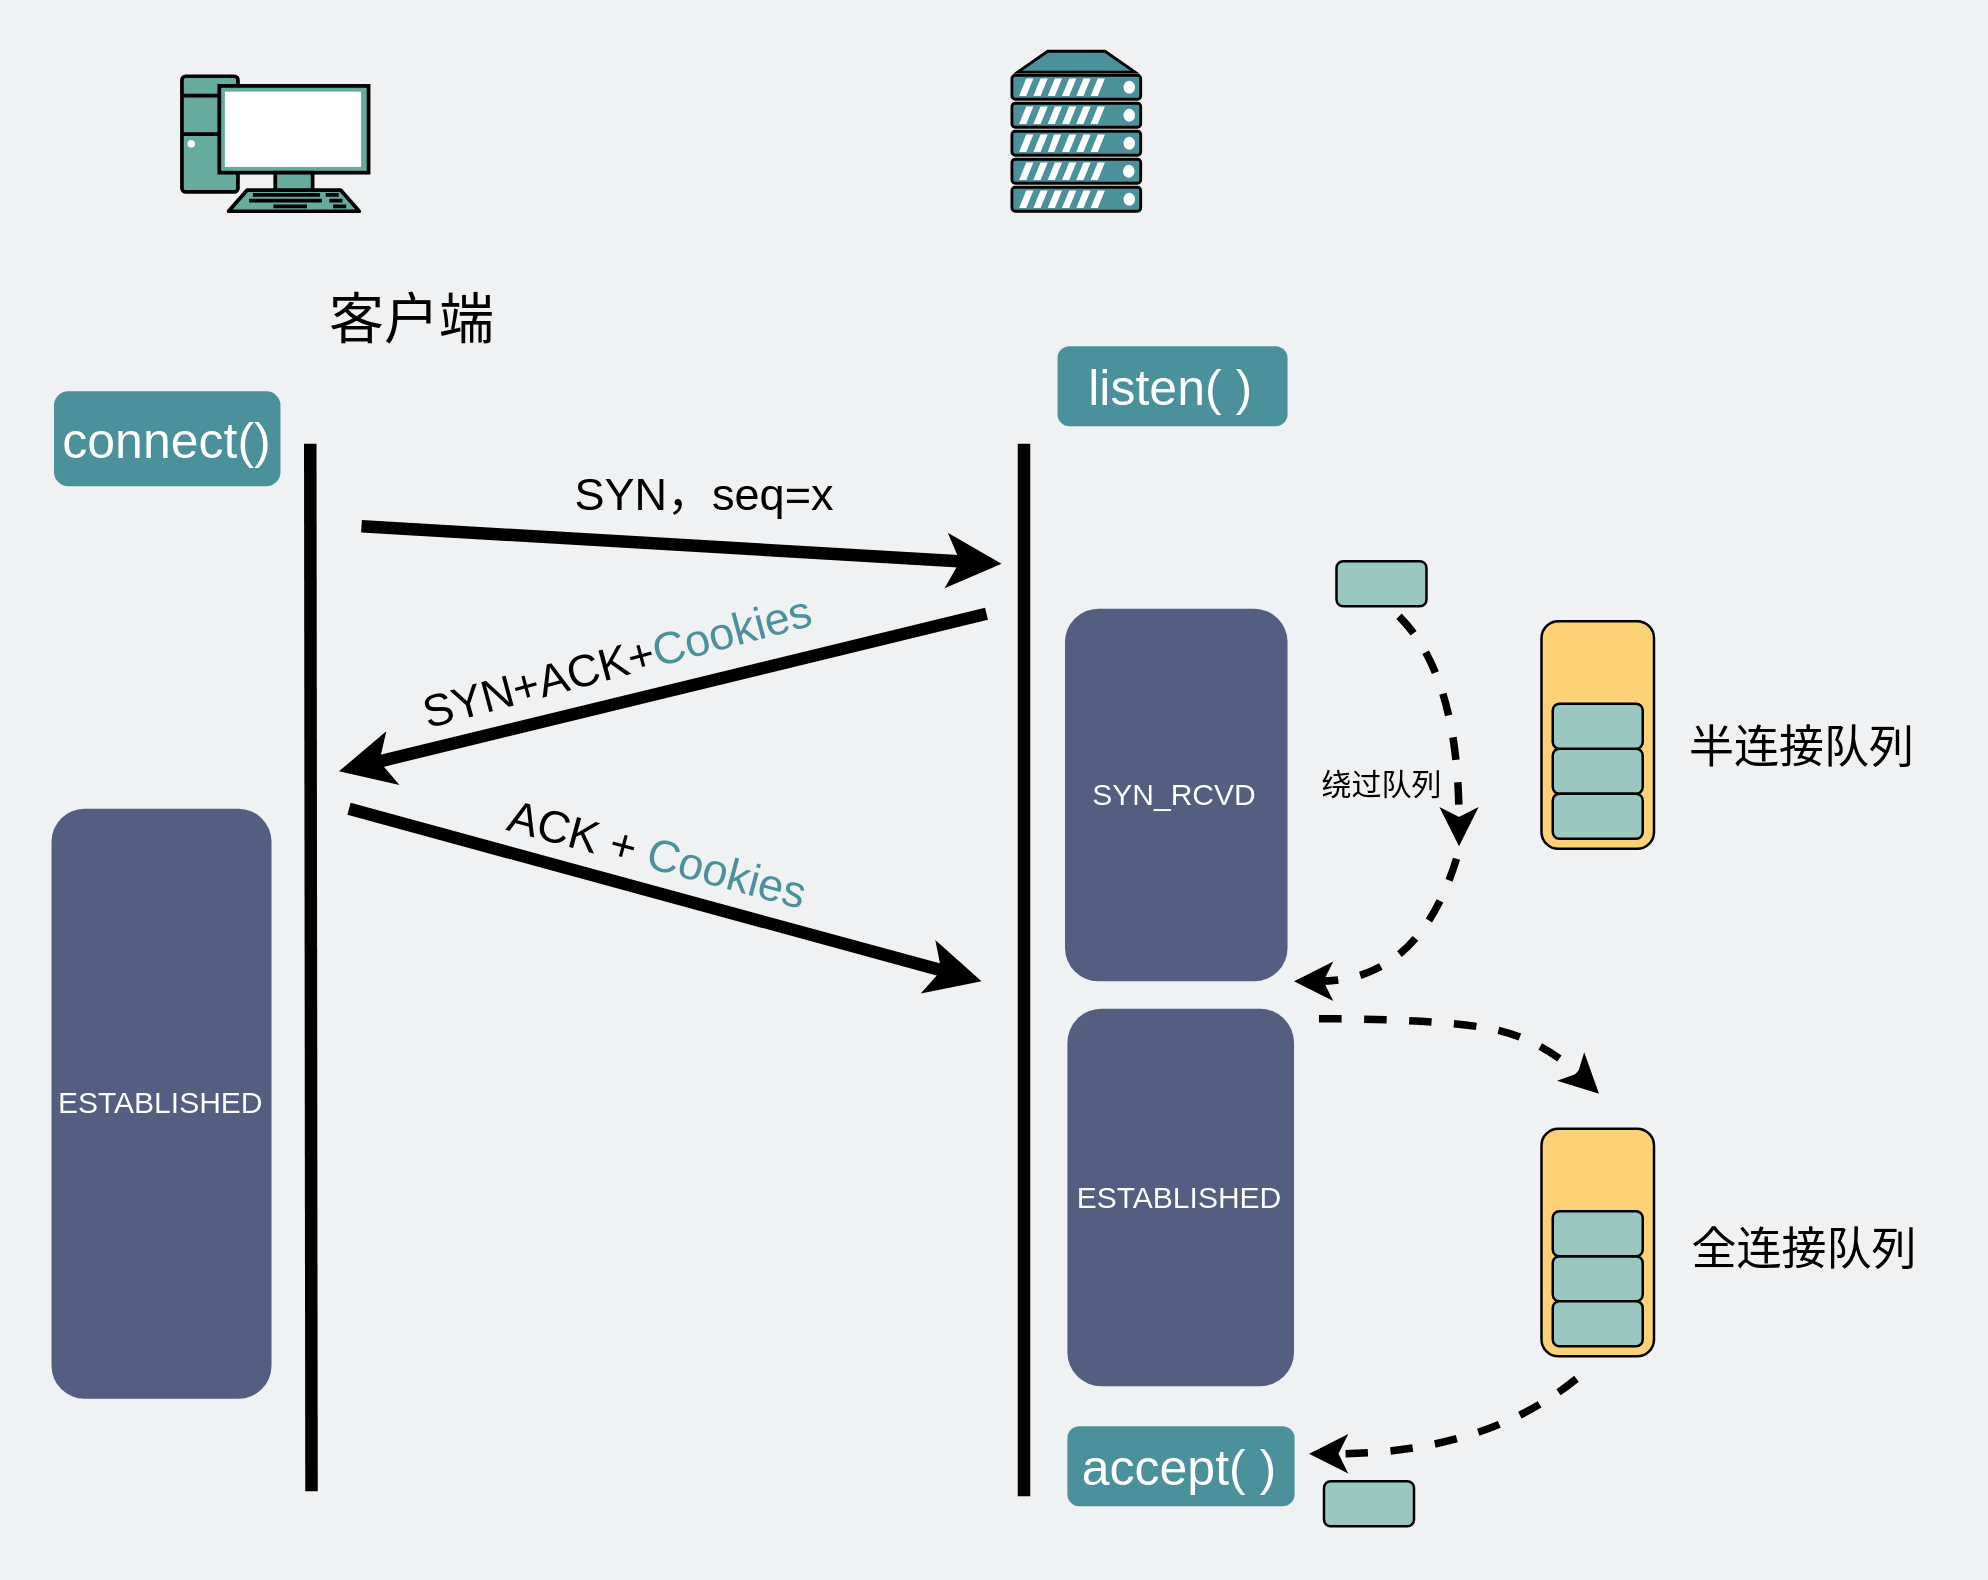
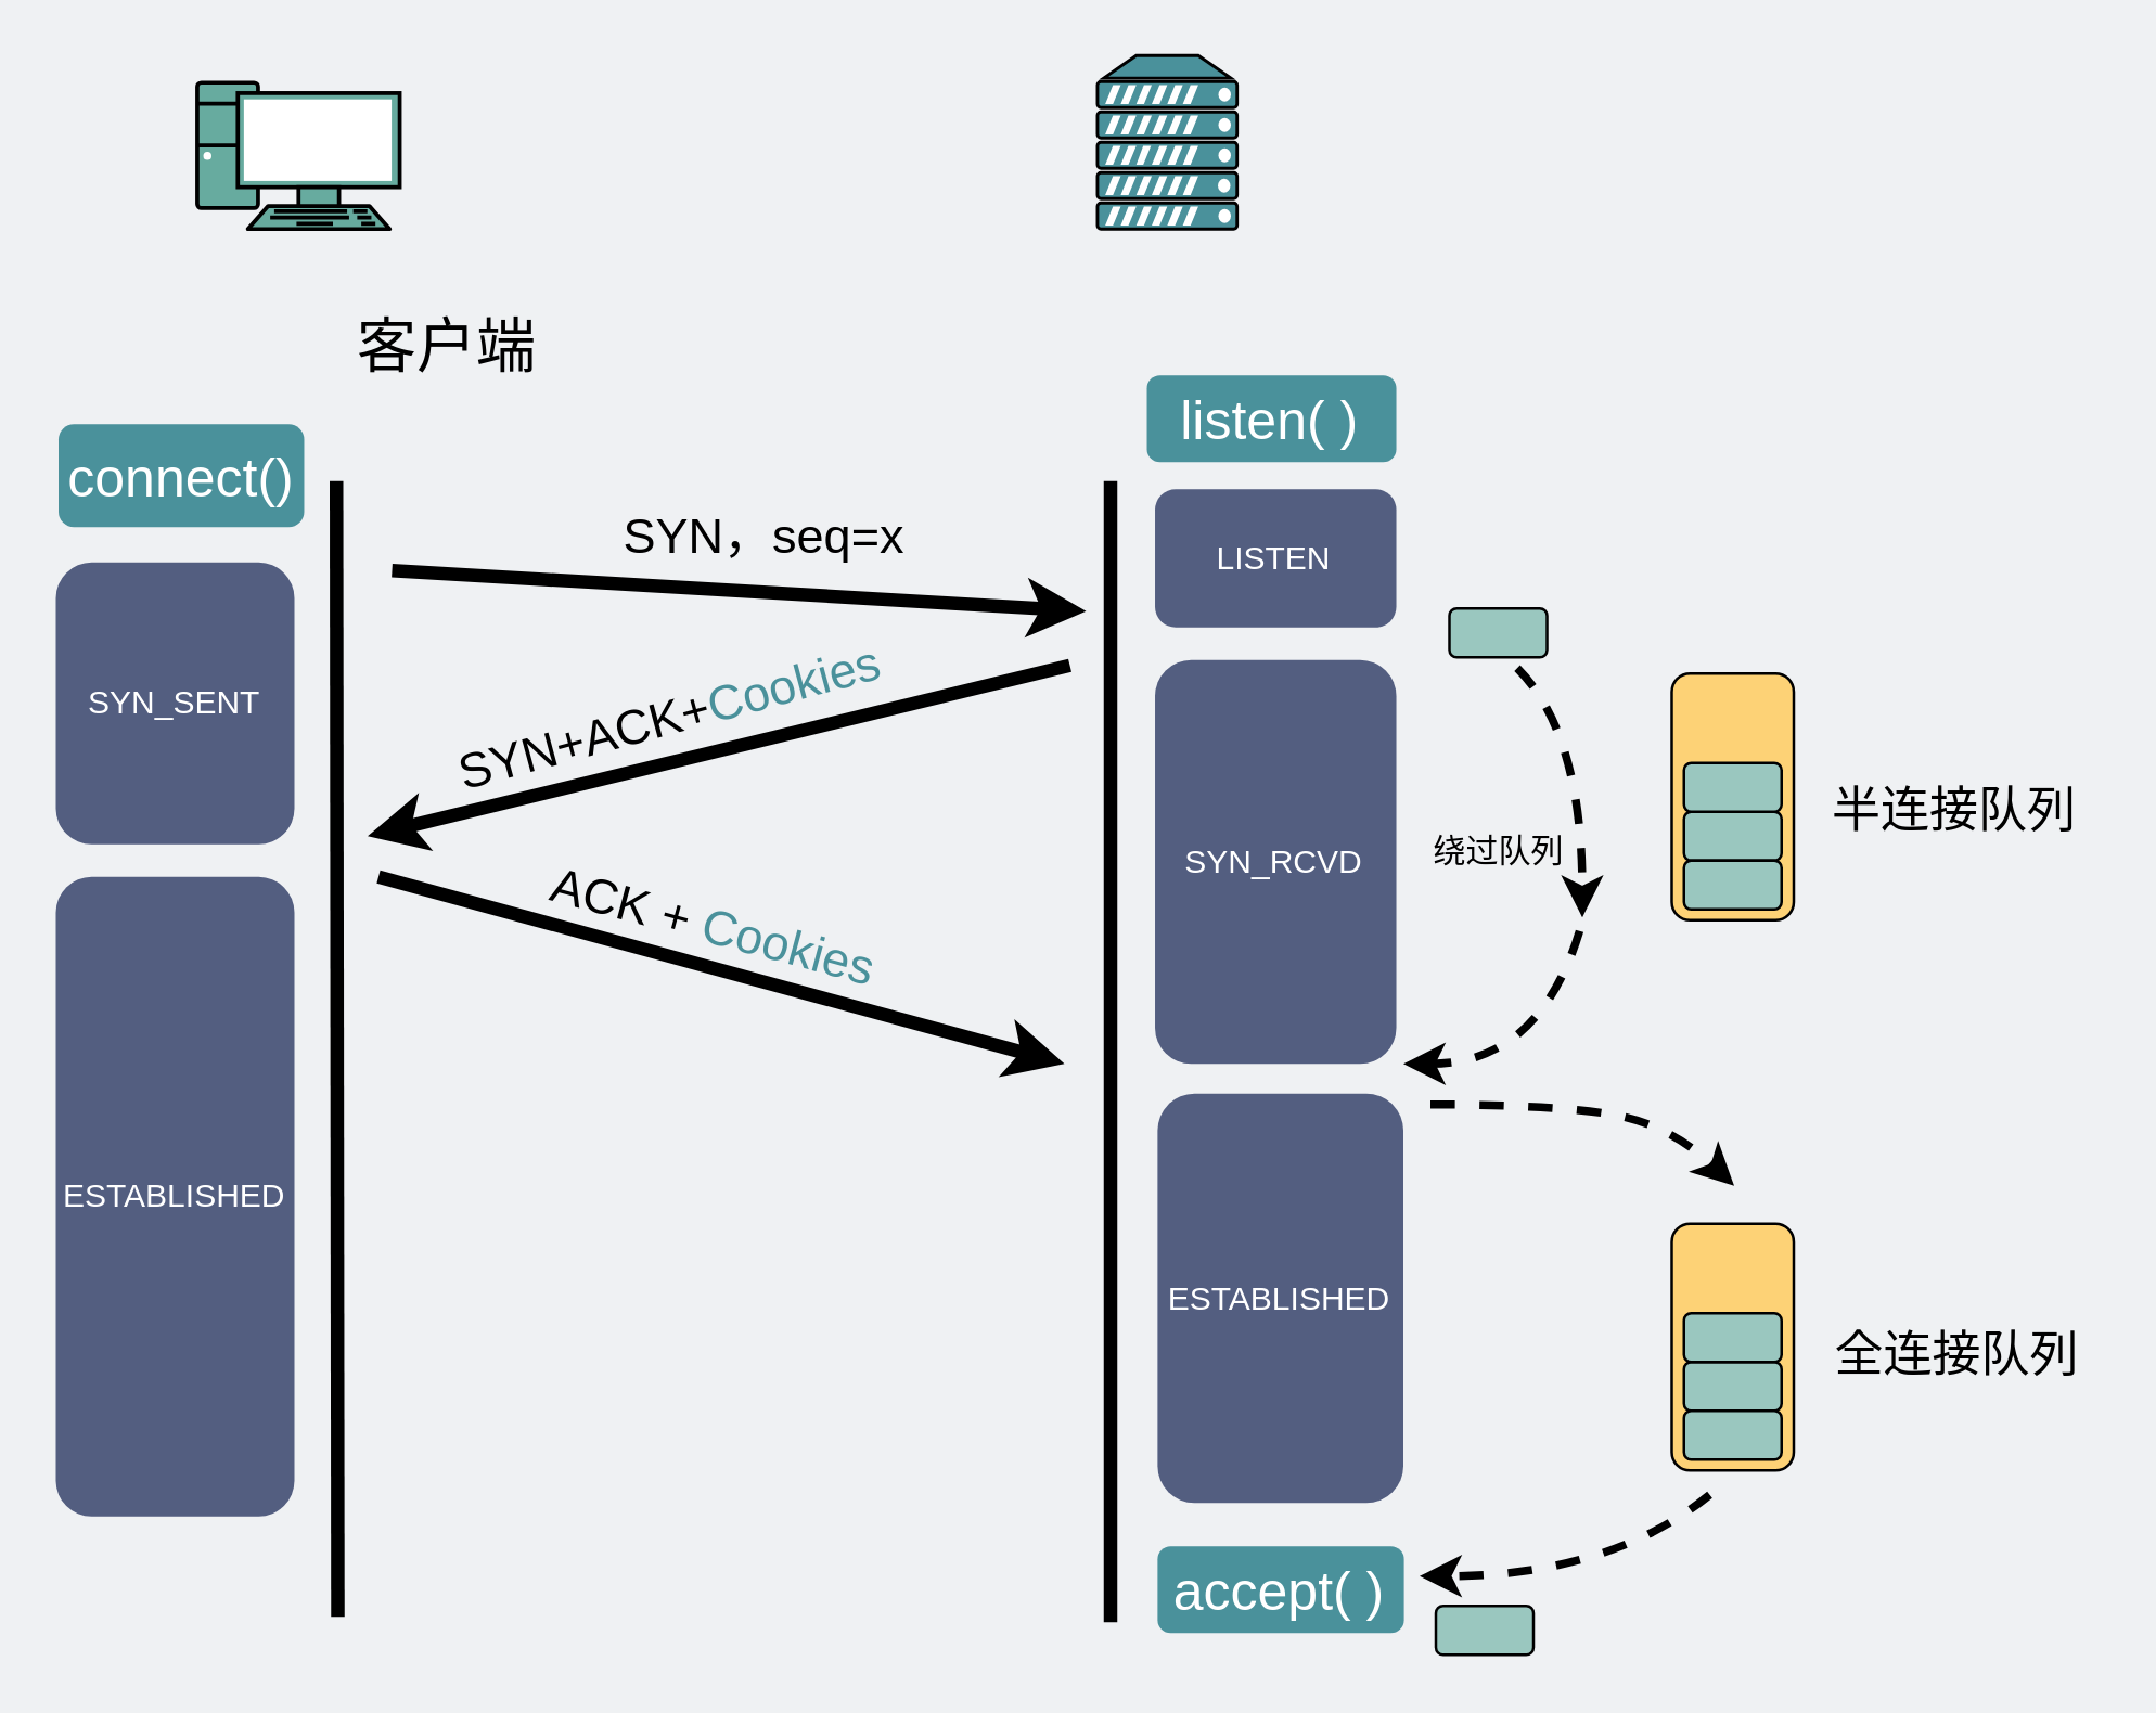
+ <mxCell id="11" value="LISTEN" style="rounded=1;whiteSpace=wrap;html=1;dashed=1;strokeWidth=3;strokeColor=none;fillColor=#535E80;fontColor=#FFFFFF;" parent="1" vertex="1"><mxGeometry x="425.41" y="180" width="89" height="51" as="geometry" /></mxCell>
+ <mxCell id="10" value="SYN_SENT" style="rounded=1;whiteSpace=wrap;html=1;dashed=1;strokeWidth=3;fillColor=#535E80;strokeColor=none;fontColor=#FFFFFF;" parent="1" vertex="1"><mxGeometry x="20" y="207" width="88" height="104" as="geometry" /></mxCell>
